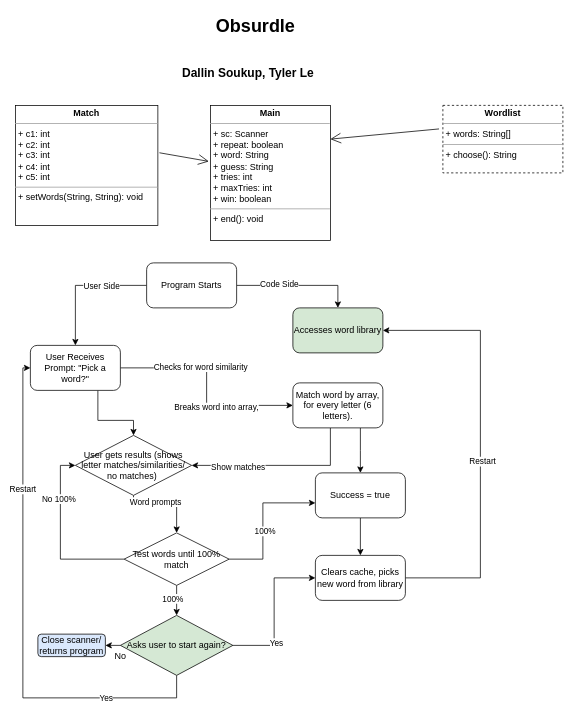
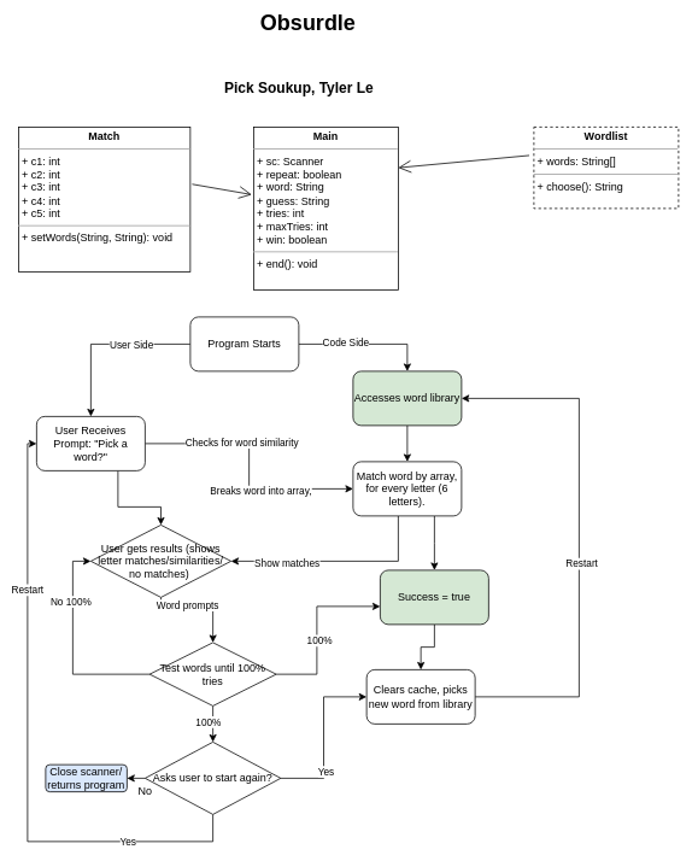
- <mxCell id="2" value="Obsurdle" style="text;strokeColor=none;fillColor=none;html=1;fontSize=24;fontStyle=1;verticalAlign=middle;align=center;" parent="1" vertex="1"><mxGeometry x="260" y="20" width="160" height="30" as="geometry" /></mxCell>
+ <mxCell id="2" value="Obsurdle" style="text;strokeColor=none;fillColor=none;html=1;fontSize=24;fontStyle=1;verticalAlign=middle;align=center;" parent="1" vertex="1"><mxGeometry x="260" y="10" width="160" height="30" as="geometry" /></mxCell>
- <mxCell id="3" value="&lt;font style=&quot;font-size: 16px;&quot;&gt;Dallin Soukup, Tyler Le&lt;/font&gt;" style="text;strokeColor=none;fillColor=none;html=1;fontSize=24;fontStyle=1;verticalAlign=middle;align=center;" parent="1" vertex="1"><mxGeometry x="110" y="80" width="440" height="30" as="geometry" /></mxCell>
+ <mxCell id="3" value="&lt;font style=&quot;font-size: 16px;&quot;&gt;Pick Soukup, Tyler Le&lt;/font&gt;" style="text;strokeColor=none;fillColor=none;html=1;fontSize=24;fontStyle=1;verticalAlign=middle;align=center;" parent="1" vertex="1"><mxGeometry x="110" y="80" width="440" height="30" as="geometry" /></mxCell>
- <mxCell id="13" value="Program Starts" style="rounded=1;whiteSpace=wrap;html=1;" parent="1" vertex="1"><mxGeometry x="195" y="350" width="120" height="60" as="geometry" /></mxCell>
+ <mxCell id="13" value="Program Starts" style="rounded=1;whiteSpace=wrap;html=1;" parent="1" vertex="1"><mxGeometry x="210" y="350" width="120" height="60" as="geometry" /></mxCell>
+ <mxCell id="14" style="edgeStyle=orthogonalEdgeStyle;rounded=0;orthogonalLoop=1;jettySize=auto;html=1;exitX=0.5;exitY=1;exitDx=0;exitDy=0;" parent="1" source="15" target="24" edge="1"><mxGeometry relative="1" as="geometry" /></mxCell>
- <mxCell id="39" value="Success = true" style="rounded=1;whiteSpace=wrap;html=1;" parent="1" vertex="1"><mxGeometry x="420" y="630" width="120" height="60" as="geometry" /></mxCell>
+ <mxCell id="39" value="Success = true" style="rounded=1;whiteSpace=wrap;html=1;fillColor=#d5e8d4;" parent="1" vertex="1"><mxGeometry x="420" y="630" width="120" height="60" as="geometry" /></mxCell>
- <mxCell id="48" value="Test words until 100% match" style="rhombus;whiteSpace=wrap;html=1;" vertex="1" parent="1"><mxGeometry x="165" y="710" width="140" height="70" as="geometry" /></mxCell>
+ <mxCell id="48" value="Test words until 100% tries" style="rhombus;whiteSpace=wrap;html=1;" vertex="1" parent="1"><mxGeometry x="165" y="710" width="140" height="70" as="geometry" /></mxCell>
- <mxCell id="42" value="Clears cache, picks new word from library" style="rounded=1;whiteSpace=wrap;html=1;" parent="1" vertex="1"><mxGeometry x="420" y="740" width="120" height="60" as="geometry" /></mxCell>
+ <mxCell id="42" value="Clears cache, picks new word from library" style="rounded=1;whiteSpace=wrap;html=1;" parent="1" vertex="1"><mxGeometry x="405" y="740" width="120" height="60" as="geometry" /></mxCell>
- <mxCell id="45" value="Asks user to start again?" style="rhombus;whiteSpace=wrap;html=1;fillColor=#d5e8d4;" vertex="1" parent="1"><mxGeometry x="160" y="820" width="150" height="80" as="geometry" /></mxCell>
+ <mxCell id="45" value="Asks user to start again?" style="rhombus;whiteSpace=wrap;html=1;" vertex="1" parent="1"><mxGeometry x="160" y="820" width="150" height="80" as="geometry" /></mxCell>
